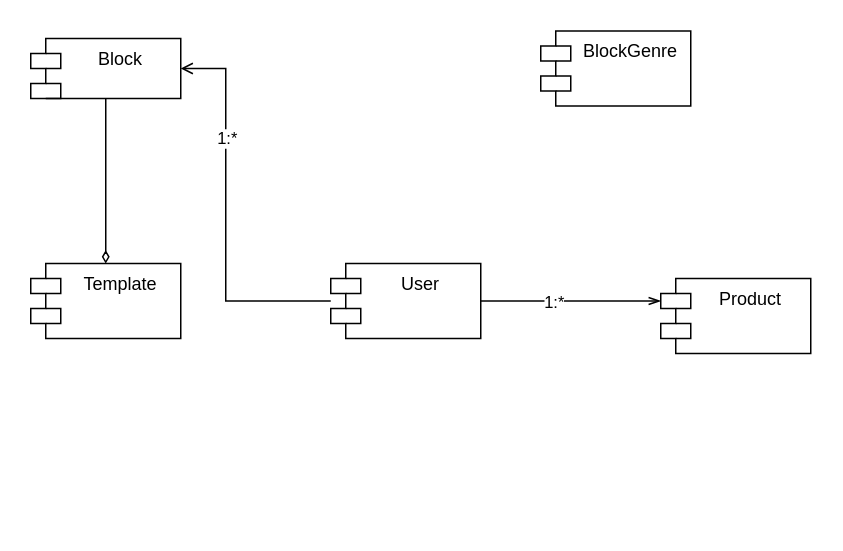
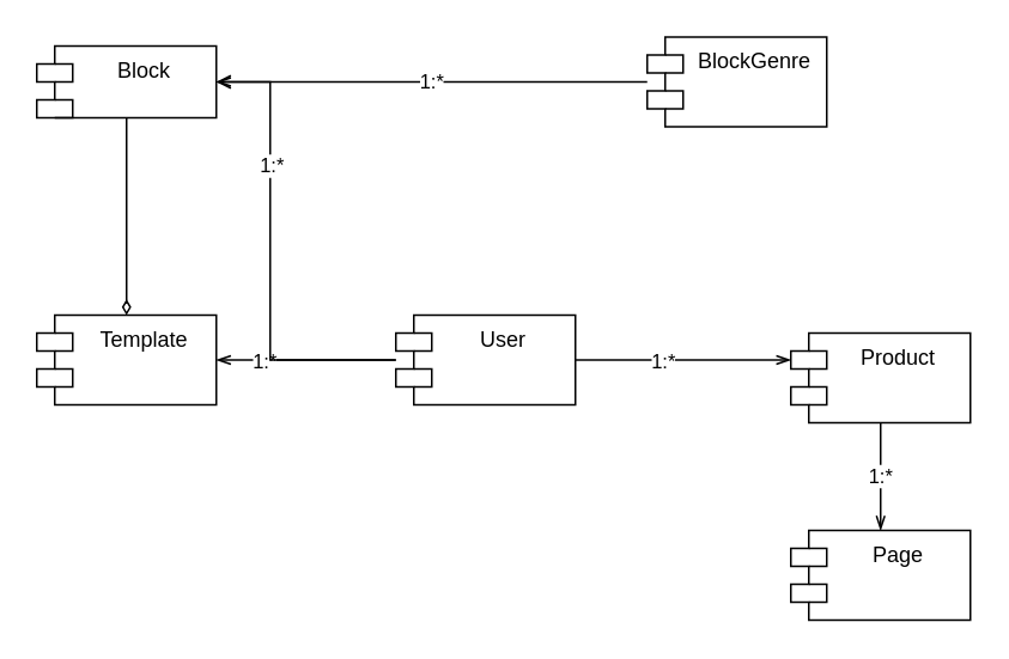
+ <mxCell id="15" value="1:*" style="edgeStyle=orthogonalEdgeStyle;rounded=0;orthogonalLoop=1;jettySize=auto;html=1;entryX=1;entryY=0.5;entryDx=0;entryDy=0;endArrow=openThin;endFill=0;" parent="1" source="16" target="14" edge="1"><mxGeometry relative="1" as="geometry" /></mxCell>
+ <mxCell id="4" style="edgeStyle=orthogonalEdgeStyle;rounded=0;orthogonalLoop=1;jettySize=auto;html=1;entryX=1;entryY=0.5;entryDx=0;entryDy=0;endArrow=openThin;endFill=0;" parent="1" source="8" target="12" edge="1"><mxGeometry relative="1" as="geometry" /></mxCell>
+ <mxCell id="5" value="1:*" style="edgeLabel;html=1;align=center;verticalAlign=middle;resizable=0;points=[];" parent="4" vertex="1" connectable="0"><mxGeometry x="0.48" relative="1" as="geometry"><mxPoint as="offset" /></mxGeometry></mxCell>
+ <mxCell id="9" value="1:*" style="edgeStyle=orthogonalEdgeStyle;rounded=0;orthogonalLoop=1;jettySize=auto;html=1;entryX=0.5;entryY=0;entryDx=0;entryDy=0;endArrow=openThin;endFill=0;" parent="1" source="10" target="11" edge="1"><mxGeometry relative="1" as="geometry" /></mxCell>
+ <mxCell id="11" value="Page" style="shape=module;align=left;spacingLeft=20;align=center;verticalAlign=top;" parent="1" vertex="1"><mxGeometry x="440" y="295" width="100" height="50" as="geometry" /></mxCell>
